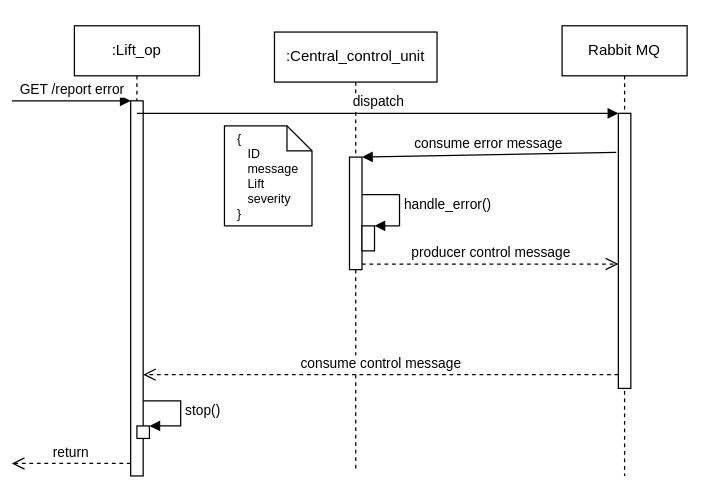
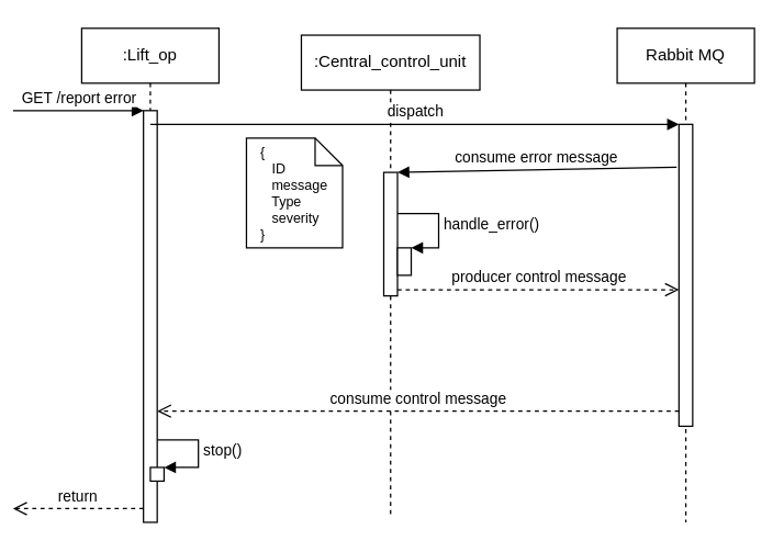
- <mxCell id="8" value="&lt;div align=&quot;left&quot; style=&quot;font-size: 10px&quot;&gt;&lt;font style=&quot;font-size: 10px&quot;&gt;{&lt;/font&gt;&lt;/div&gt;&lt;div align=&quot;left&quot; style=&quot;font-size: 10px&quot;&gt;&lt;font style=&quot;font-size: 10px&quot;&gt;&amp;nbsp;&amp;nbsp; ID&lt;/font&gt;&lt;/div&gt;&lt;div align=&quot;left&quot; style=&quot;font-size: 10px&quot;&gt;&lt;font style=&quot;font-size: 10px&quot;&gt;&amp;nbsp;&amp;nbsp; message&lt;/font&gt;&lt;/div&gt;&lt;div align=&quot;left&quot; style=&quot;font-size: 10px&quot;&gt;&lt;font style=&quot;font-size: 10px&quot;&gt;&amp;nbsp;&amp;nbsp; Lift&lt;/font&gt;&lt;/div&gt;&lt;div align=&quot;left&quot; style=&quot;font-size: 10px&quot;&gt;&lt;font style=&quot;font-size: 10px&quot;&gt;&amp;nbsp;&amp;nbsp; severity&lt;/font&gt;&lt;/div&gt;&lt;div align=&quot;left&quot; style=&quot;font-size: 10px&quot;&gt;&lt;font style=&quot;font-size: 10px&quot;&gt;}&lt;/font&gt;&lt;br&gt;&lt;/div&gt;" style="shape=note;size=20;whiteSpace=wrap;html=1;" parent="2" vertex="1"><mxGeometry x="120" y="80" width="70" height="80" as="geometry" /></mxCell>
+ <mxCell id="8" value="&lt;div align=&quot;left&quot; style=&quot;font-size: 10px&quot;&gt;&lt;font style=&quot;font-size: 10px&quot;&gt;{&lt;/font&gt;&lt;/div&gt;&lt;div align=&quot;left&quot; style=&quot;font-size: 10px&quot;&gt;&lt;font style=&quot;font-size: 10px&quot;&gt;&amp;nbsp;&amp;nbsp; ID&lt;/font&gt;&lt;/div&gt;&lt;div align=&quot;left&quot; style=&quot;font-size: 10px&quot;&gt;&lt;font style=&quot;font-size: 10px&quot;&gt;&amp;nbsp;&amp;nbsp; message&lt;/font&gt;&lt;/div&gt;&lt;div align=&quot;left&quot; style=&quot;font-size: 10px&quot;&gt;&lt;font style=&quot;font-size: 10px&quot;&gt;&amp;nbsp;&amp;nbsp; Type&lt;/font&gt;&lt;/div&gt;&lt;div align=&quot;left&quot; style=&quot;font-size: 10px&quot;&gt;&lt;font style=&quot;font-size: 10px&quot;&gt;&amp;nbsp;&amp;nbsp; severity&lt;/font&gt;&lt;/div&gt;&lt;div align=&quot;left&quot; style=&quot;font-size: 10px&quot;&gt;&lt;font style=&quot;font-size: 10px&quot;&gt;}&lt;/font&gt;&lt;br&gt;&lt;/div&gt;" style="shape=note;size=20;whiteSpace=wrap;html=1;" parent="2" vertex="1"><mxGeometry x="120" y="80" width="70" height="80" as="geometry" /></mxCell>
